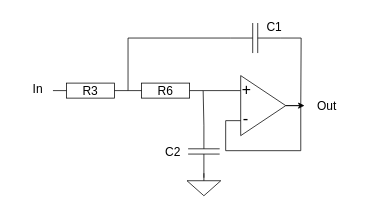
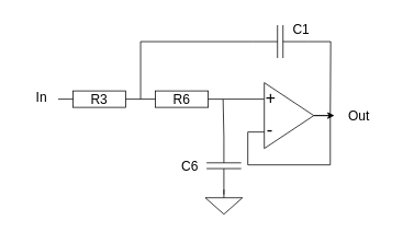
- <mxCell id="19" value="&lt;font style=&quot;font-size: 16px;&quot;&gt;C2&lt;/font&gt;" style="text;html=1;align=center;verticalAlign=middle;whiteSpace=wrap;rounded=0;" vertex="1" parent="2"><mxGeometry x="180" y="166" width="60" height="30" as="geometry" /></mxCell>
+ <mxCell id="19" value="&lt;font style=&quot;font-size: 16px;&quot;&gt;C6&lt;/font&gt;" style="text;html=1;align=center;verticalAlign=middle;whiteSpace=wrap;rounded=0;" vertex="1" parent="2"><mxGeometry x="180" y="166" width="60" height="30" as="geometry" /></mxCell>
